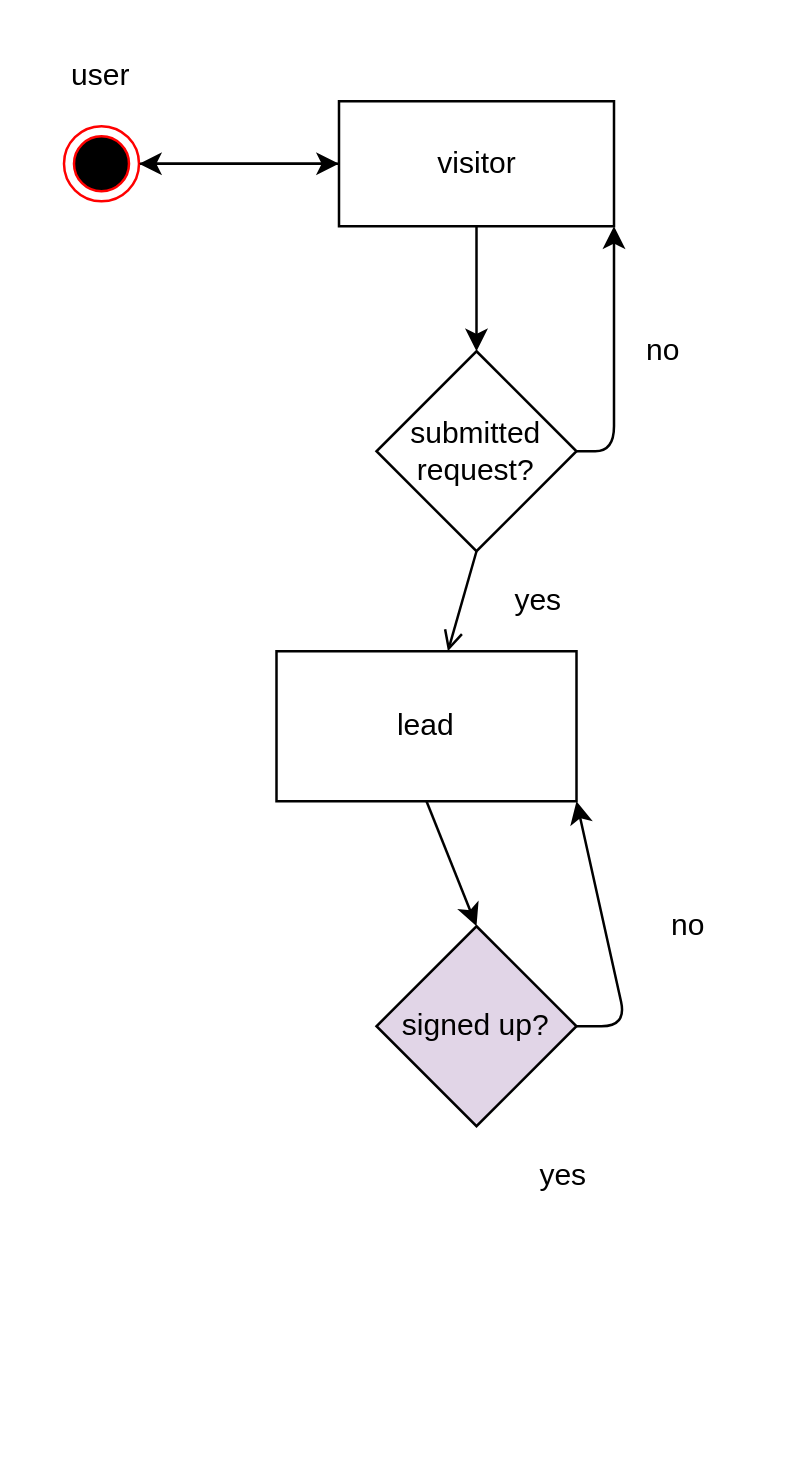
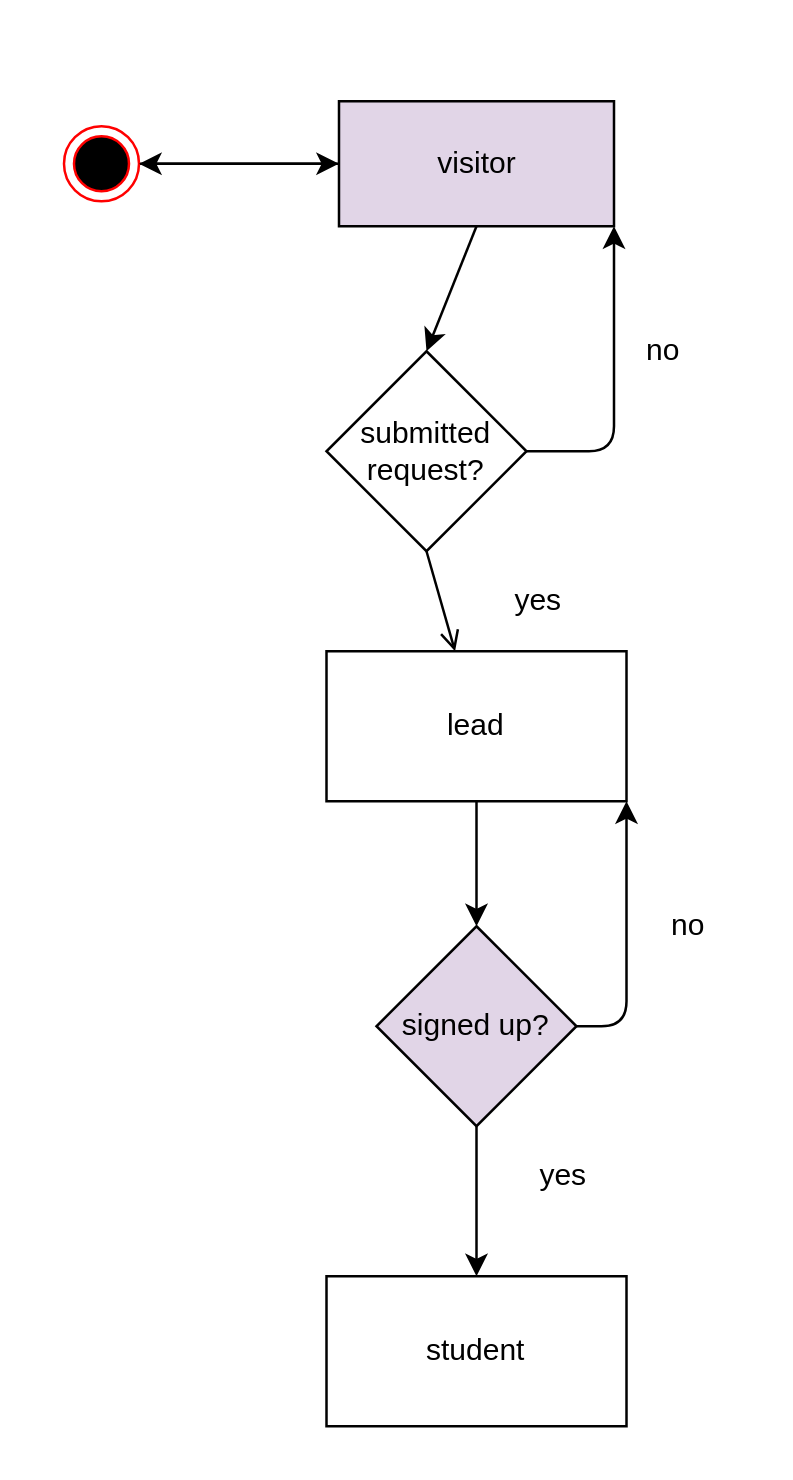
- <mxCell id="6" value="user" style="text;html=1;strokeColor=none;fillColor=none;align=center;verticalAlign=middle;whiteSpace=wrap;rounded=0;" vertex="1" parent="1"><mxGeometry x="20" y="20" width="40" height="20" as="geometry" /></mxCell>
- <mxCell id="5" value="visitor" style="html=1;" vertex="1" parent="1"><mxGeometry x="135" y="40" width="110" height="50" as="geometry" /></mxCell>
+ <mxCell id="5" value="visitor" style="html=1;fillColor=#e1d5e7;" vertex="1" parent="1"><mxGeometry x="135" y="40" width="110" height="50" as="geometry" /></mxCell>
- <mxCell id="7" value="&lt;div&gt;submitted&lt;/div&gt;&lt;div&gt;request?&lt;br&gt;&lt;/div&gt;" style="rhombus;whiteSpace=wrap;html=1;" vertex="1" parent="1"><mxGeometry x="150" y="140" width="80" height="80" as="geometry" /></mxCell>
+ <mxCell id="7" value="&lt;div&gt;submitted&lt;/div&gt;&lt;div&gt;request?&lt;br&gt;&lt;/div&gt;" style="rhombus;whiteSpace=wrap;html=1;" vertex="1" parent="1"><mxGeometry x="130" y="140" width="80" height="80" as="geometry" /></mxCell>
- <mxCell id="11" value="lead" style="rounded=0;whiteSpace=wrap;html=1;" vertex="1" parent="1"><mxGeometry x="110" y="260" width="120" height="60" as="geometry" /></mxCell>
+ <mxCell id="11" value="lead" style="rounded=0;whiteSpace=wrap;html=1;" vertex="1" parent="1"><mxGeometry x="130" y="260" width="120" height="60" as="geometry" /></mxCell>
+ <mxCell id="15" value="" style="endArrow=classic;html=1;exitX=0.5;exitY=1;exitDx=0;exitDy=0;" edge="1" parent="1" source="12" target="14"><mxGeometry width="50" height="50" relative="1" as="geometry"><mxPoint x="325" y="380" as="sourcePoint" /><mxPoint x="375" y="330" as="targetPoint" /></mxGeometry></mxCell>
+ <mxCell id="14" value="student" style="rounded=0;whiteSpace=wrap;html=1;" vertex="1" parent="1"><mxGeometry x="130" y="510" width="120" height="60" as="geometry" /></mxCell>
